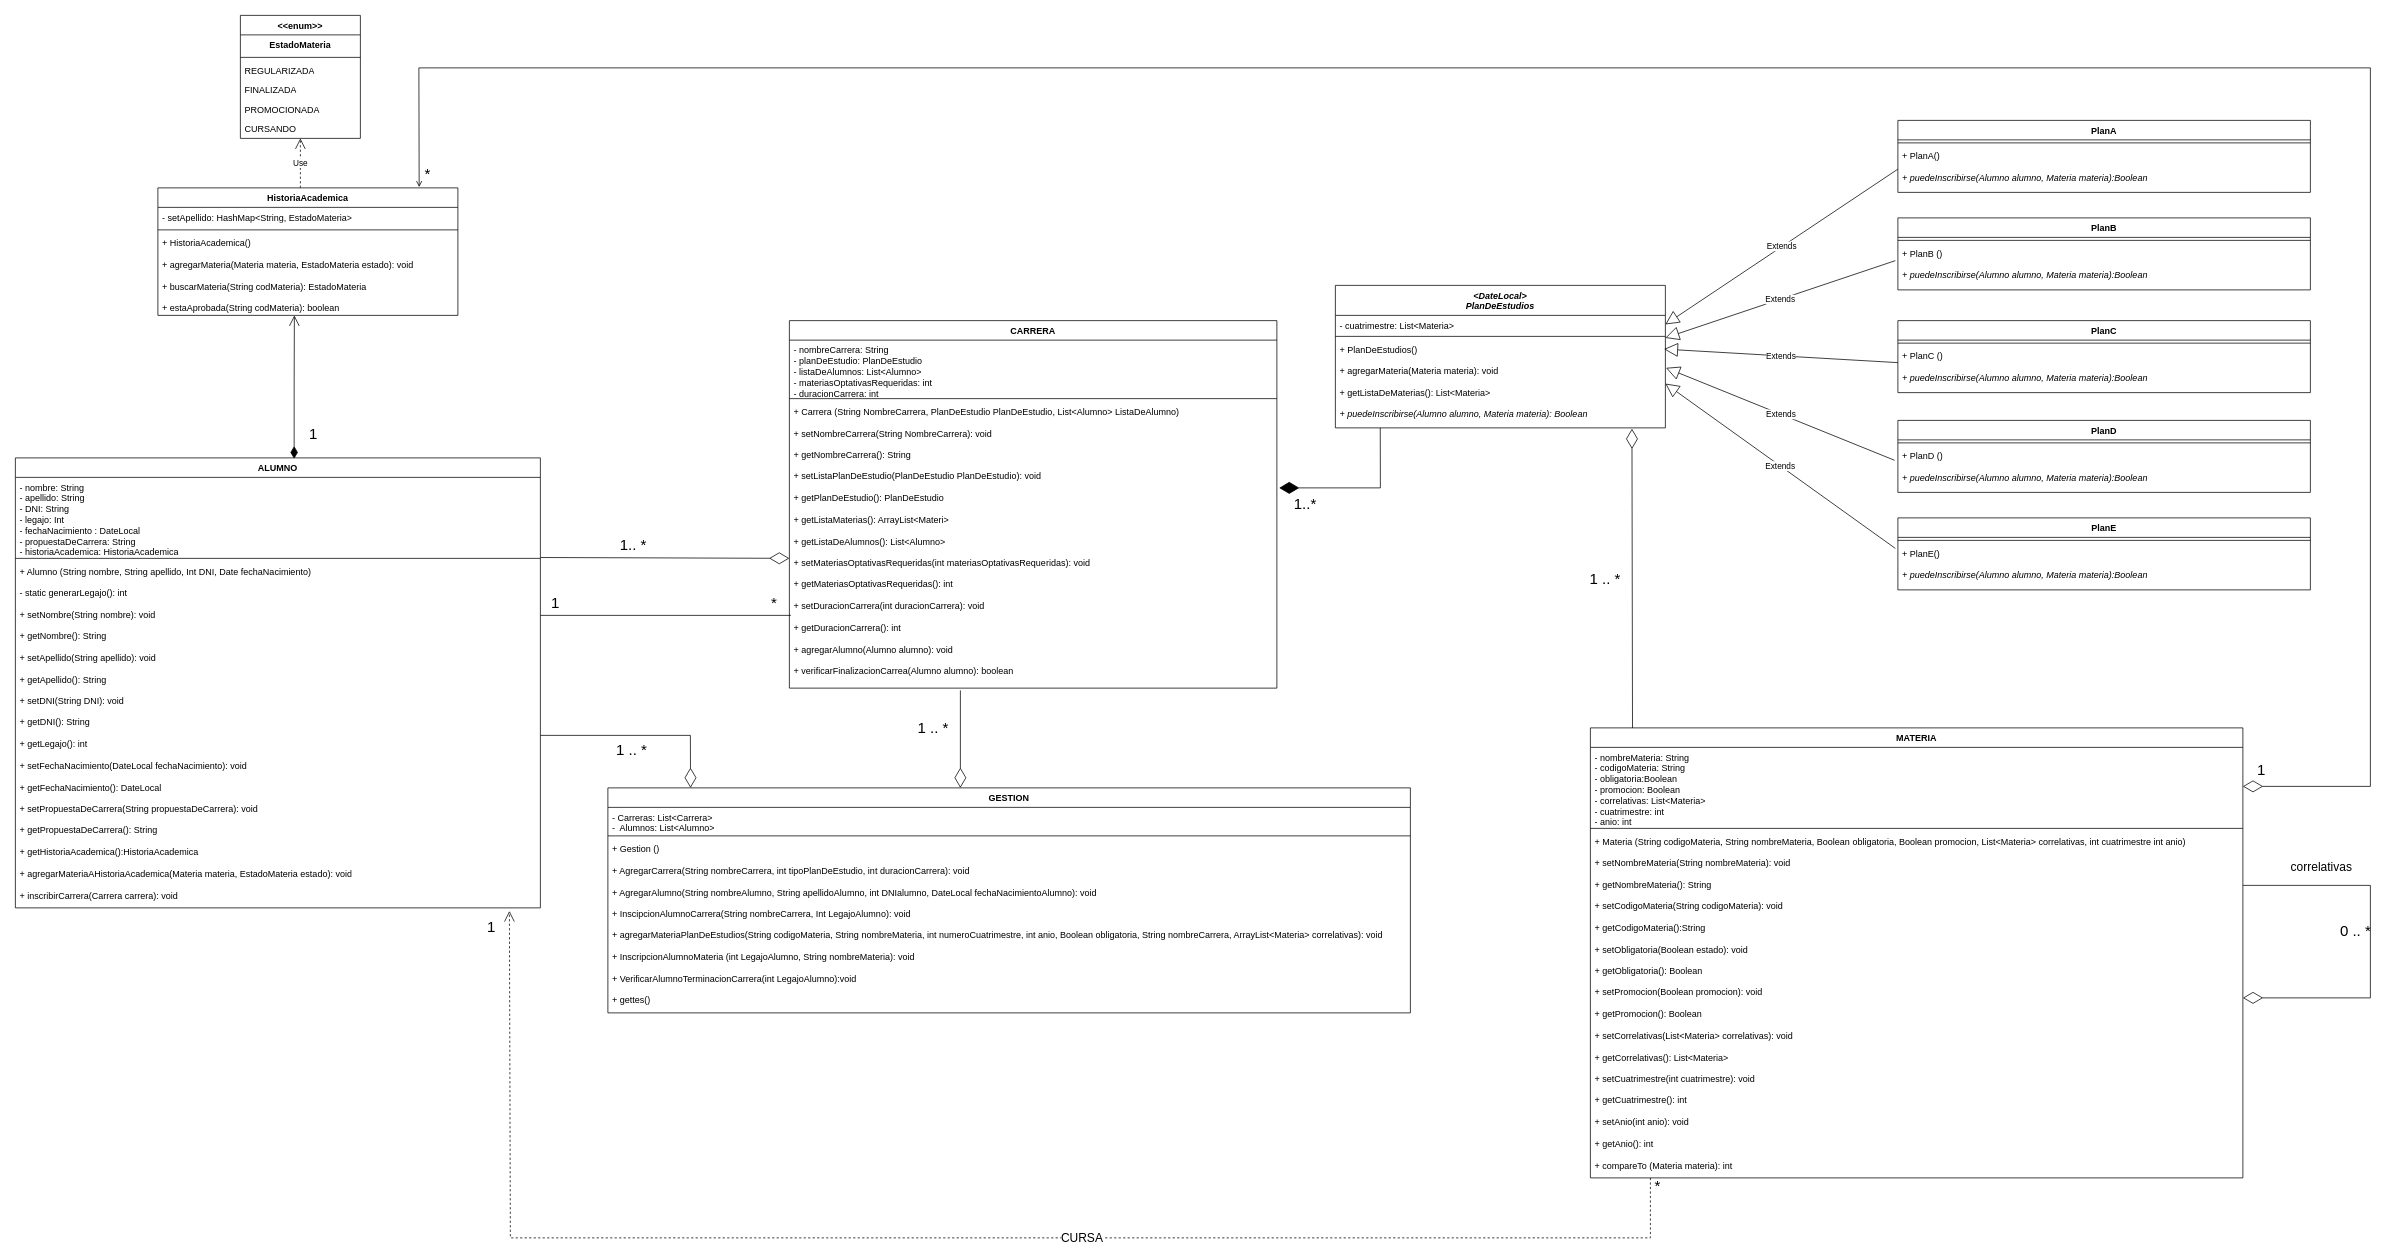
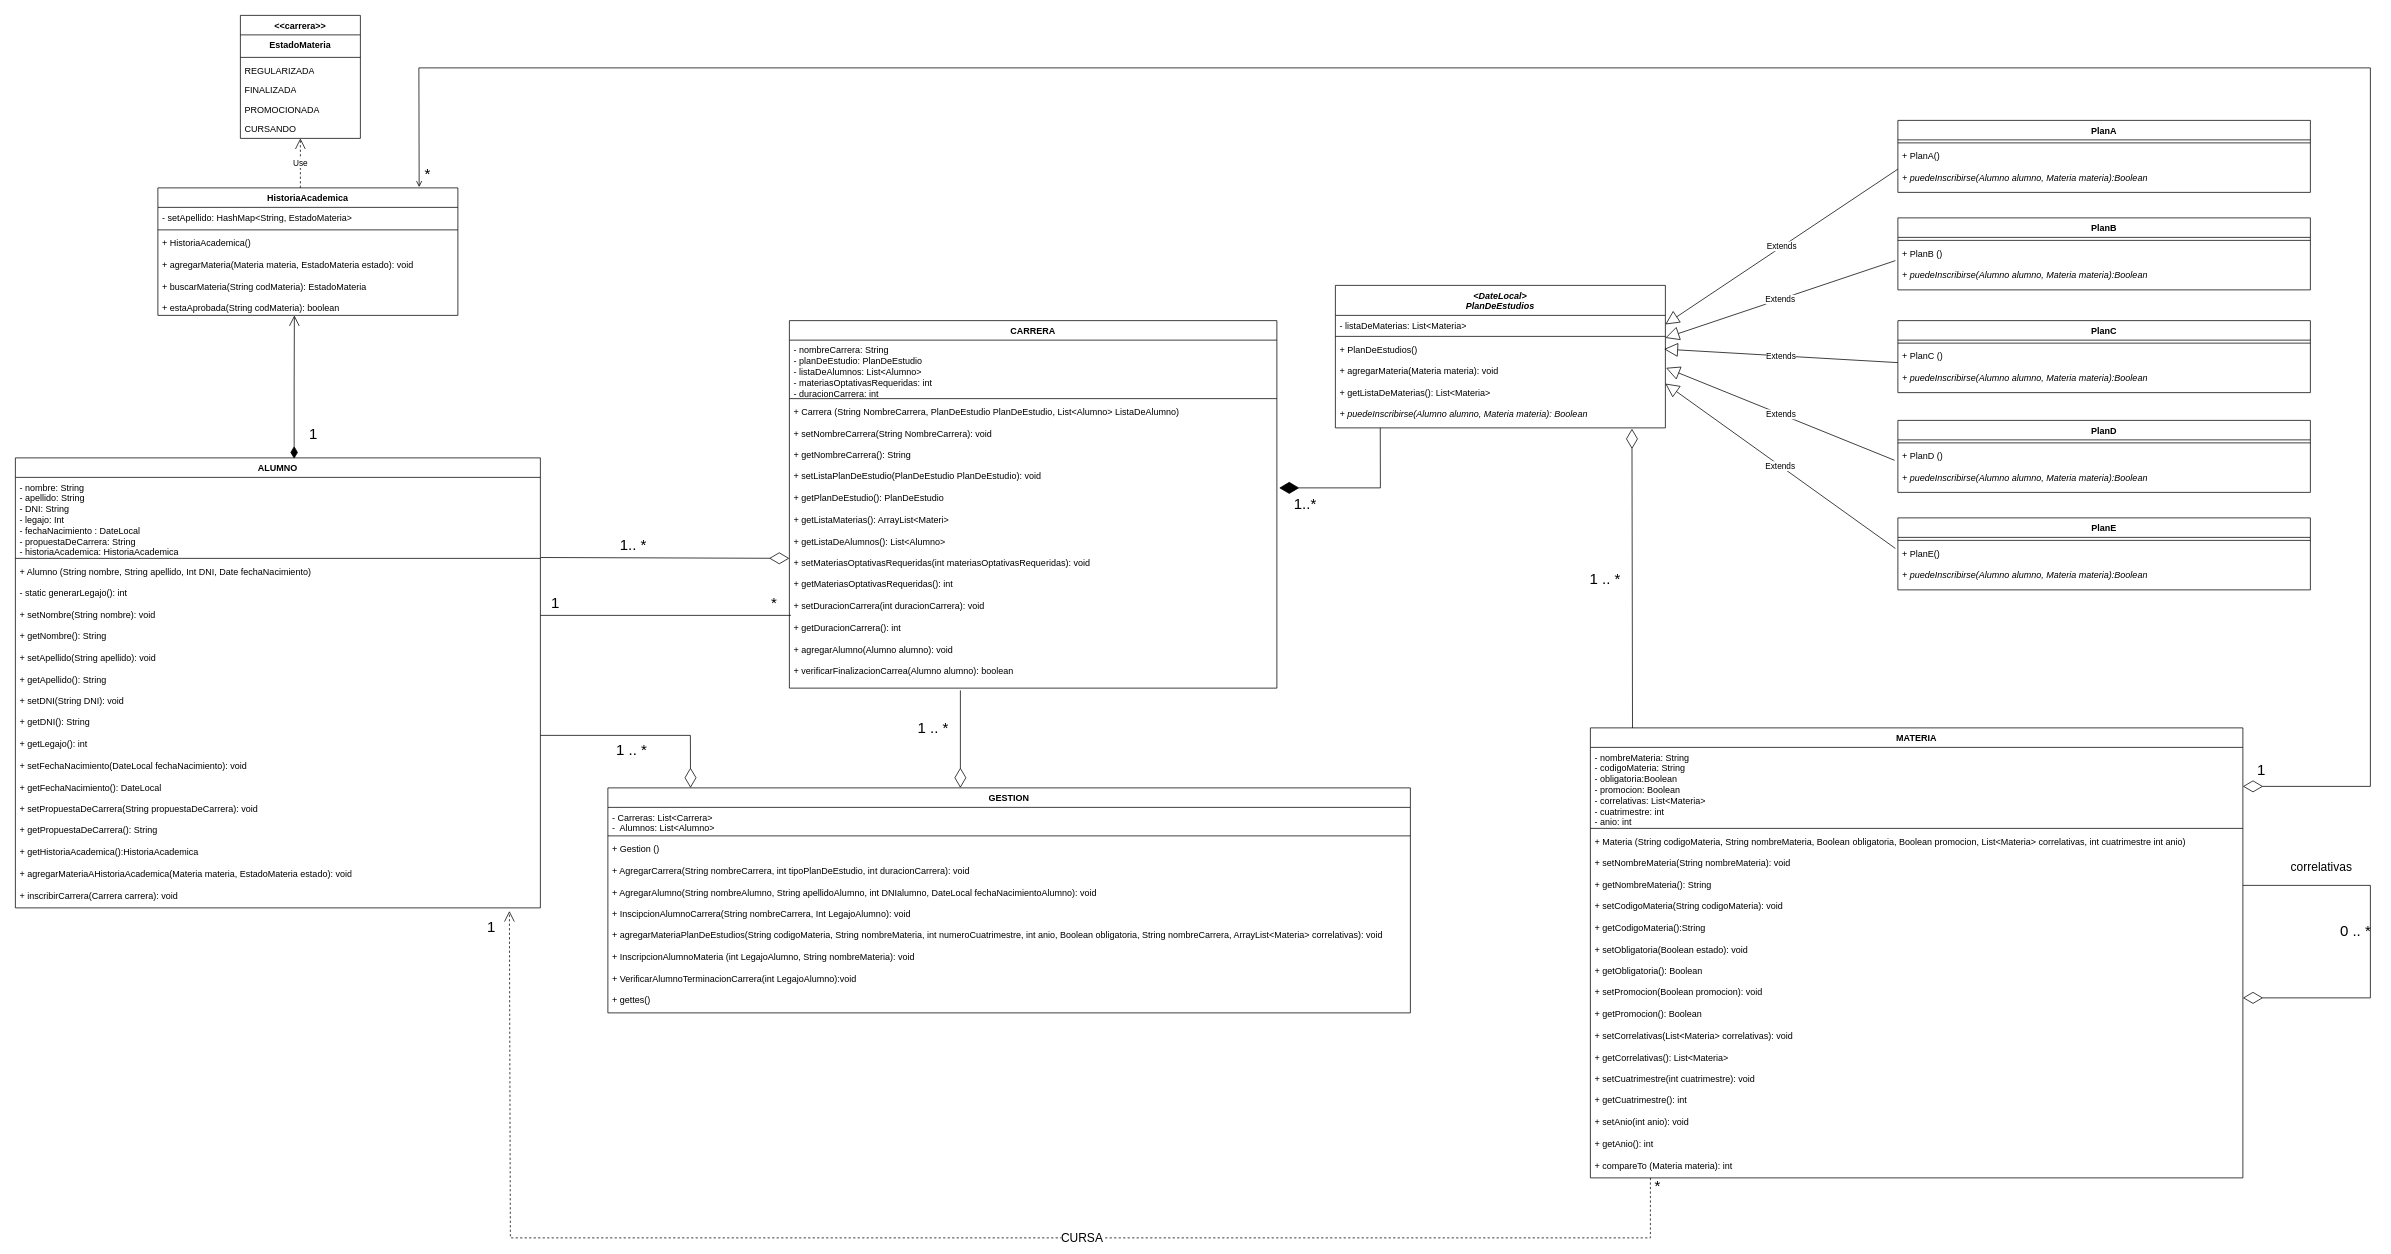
- <mxCell id="62" value="&amp;lt;&amp;lt;enum&amp;gt;&amp;gt;" style="swimlane;fontStyle=1;align=center;verticalAlign=top;childLayout=stackLayout;horizontal=1;startSize=26;horizontalStack=0;resizeParent=1;resizeParentMax=0;resizeLast=0;collapsible=1;marginBottom=0;whiteSpace=wrap;html=1;" vertex="1" parent="1"><mxGeometry x="320" y="20" width="160" height="164" as="geometry" /></mxCell>
+ <mxCell id="62" value="&amp;lt;&amp;lt;carrera&amp;gt;&amp;gt;" style="swimlane;fontStyle=1;align=center;verticalAlign=top;childLayout=stackLayout;horizontal=1;startSize=26;horizontalStack=0;resizeParent=1;resizeParentMax=0;resizeLast=0;collapsible=1;marginBottom=0;whiteSpace=wrap;html=1;" vertex="1" parent="1"><mxGeometry x="320" y="20" width="160" height="164" as="geometry" /></mxCell>
- <mxCell id="19" value="- cuatrimestre: List&amp;lt;Materia&amp;gt;" style="text;strokeColor=none;fillColor=none;align=left;verticalAlign=top;spacingLeft=4;spacingRight=4;overflow=hidden;rotatable=0;points=[[0,0.5],[1,0.5]];portConstraint=eastwest;whiteSpace=wrap;html=1;" vertex="1" parent="18"><mxGeometry y="40" width="440" height="24" as="geometry" /></mxCell>
+ <mxCell id="19" value="- listaDeMaterias: List&amp;lt;Materia&amp;gt;" style="text;strokeColor=none;fillColor=none;align=left;verticalAlign=top;spacingLeft=4;spacingRight=4;overflow=hidden;rotatable=0;points=[[0,0.5],[1,0.5]];portConstraint=eastwest;whiteSpace=wrap;html=1;" vertex="1" parent="18"><mxGeometry y="40" width="440" height="24" as="geometry" /></mxCell>
